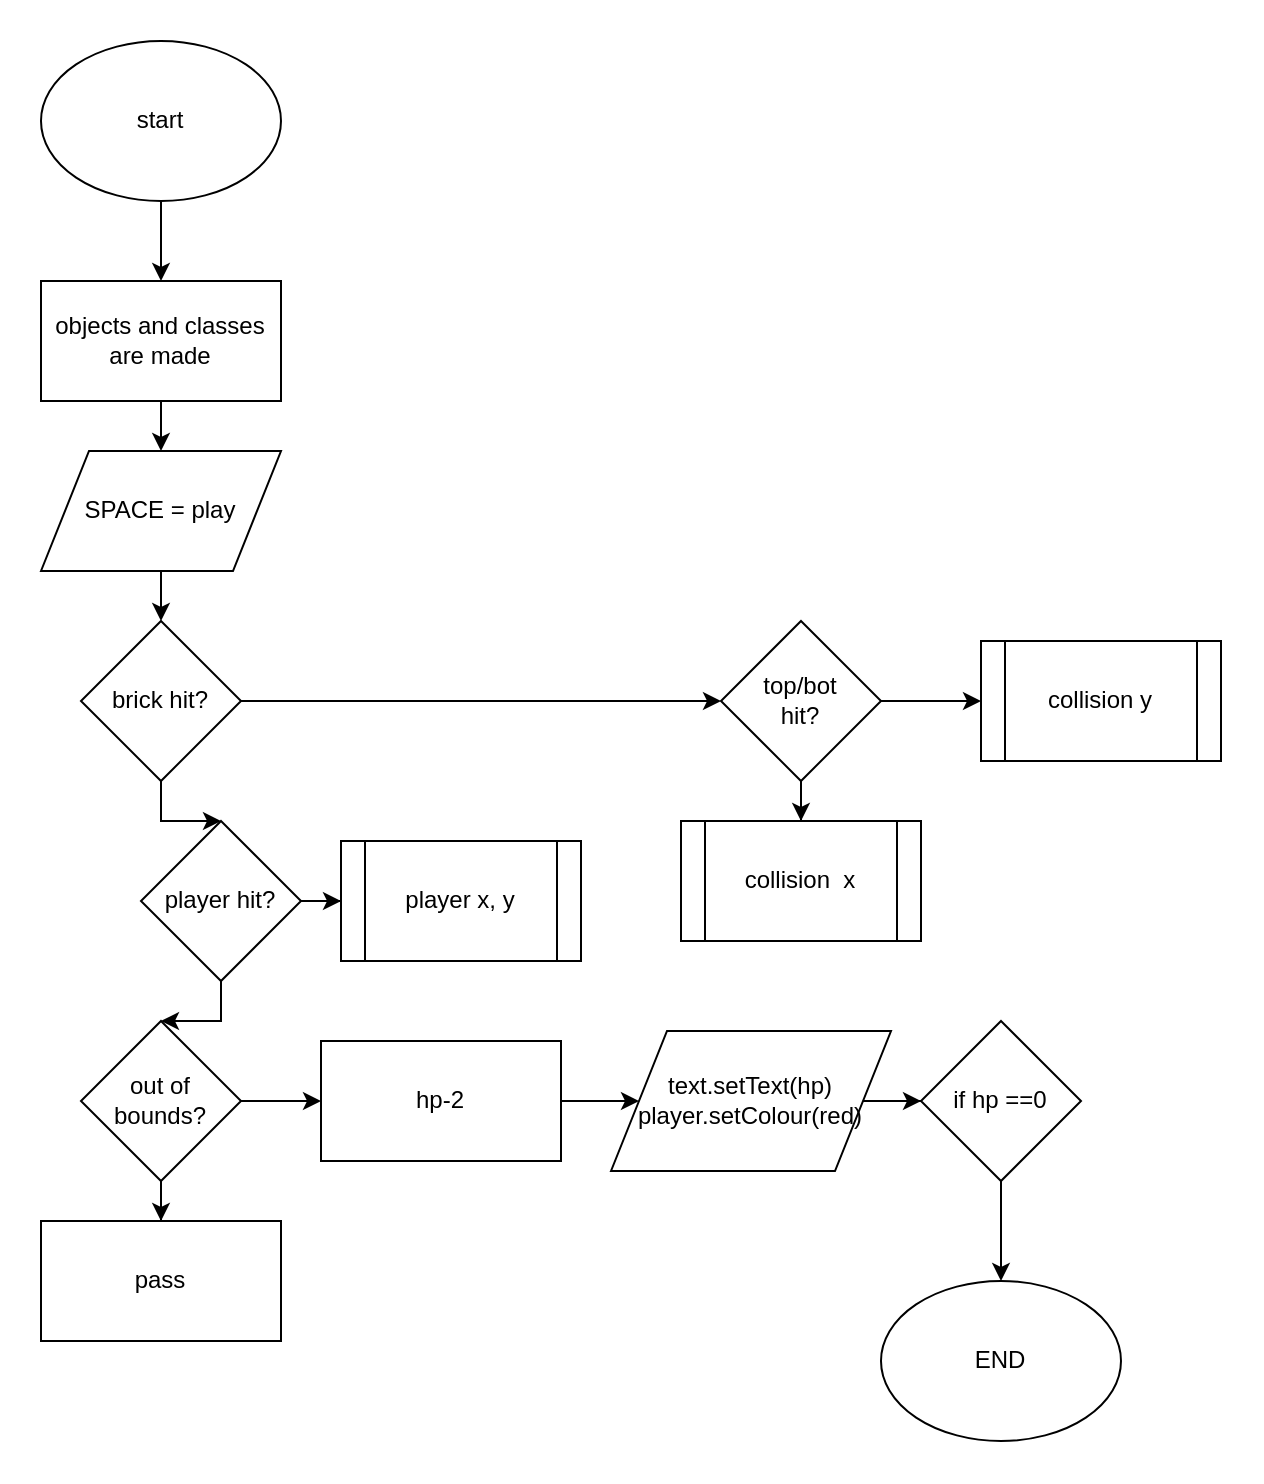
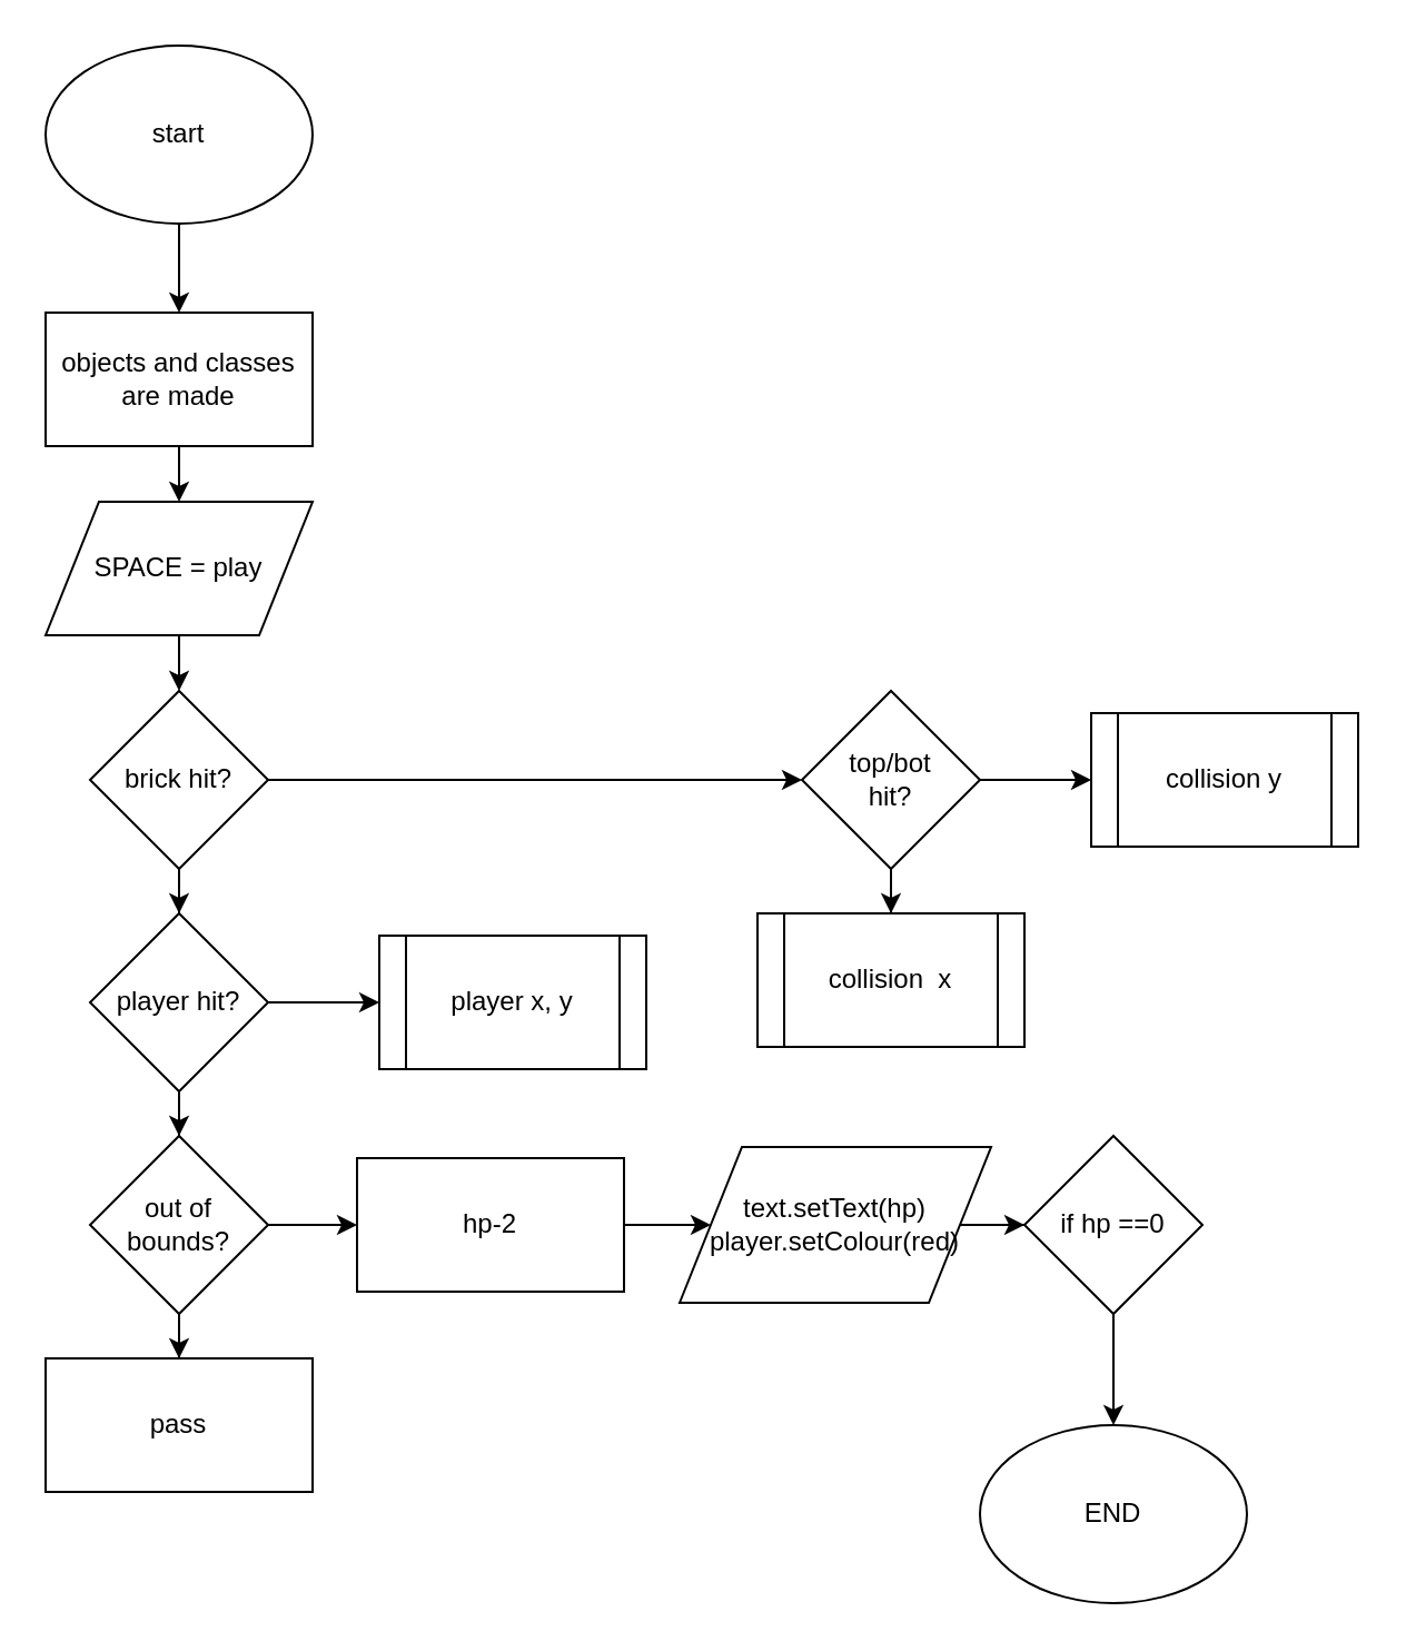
- <mxCell id="18" value="player hit?" style="rhombus;whiteSpace=wrap;html=1;" vertex="1" parent="1"><mxGeometry x="70" y="410" width="80" height="80" as="geometry" /></mxCell>
+ <mxCell id="18" value="player hit?" style="rhombus;whiteSpace=wrap;html=1;" vertex="1" parent="1"><mxGeometry x="40" y="410" width="80" height="80" as="geometry" /></mxCell>
